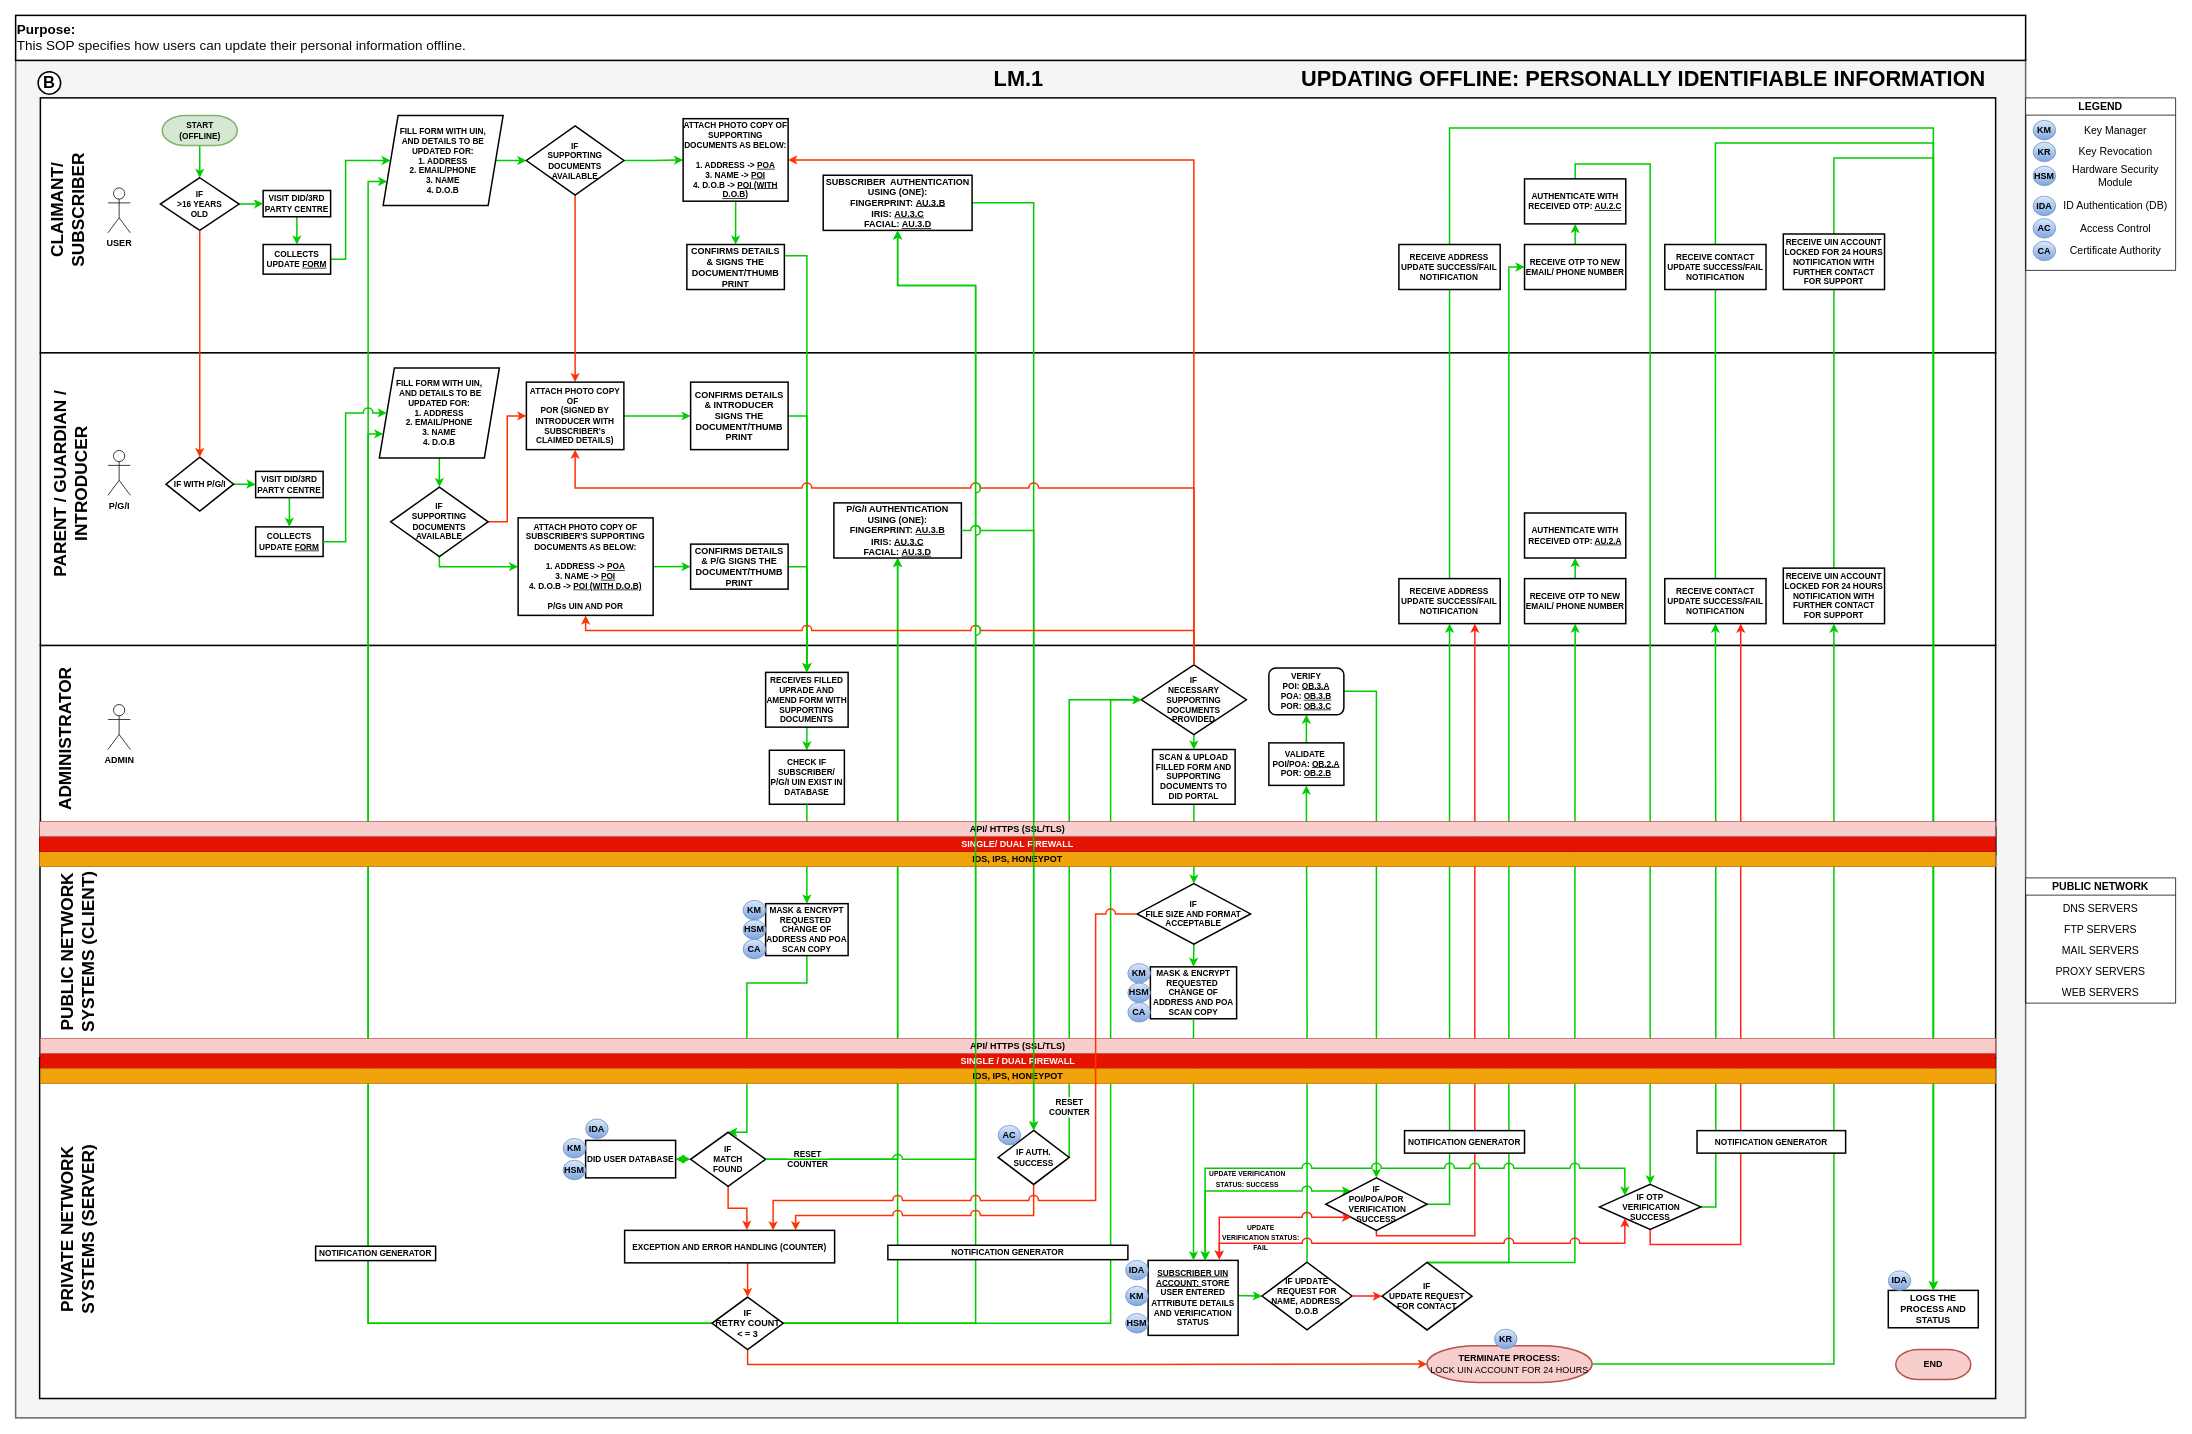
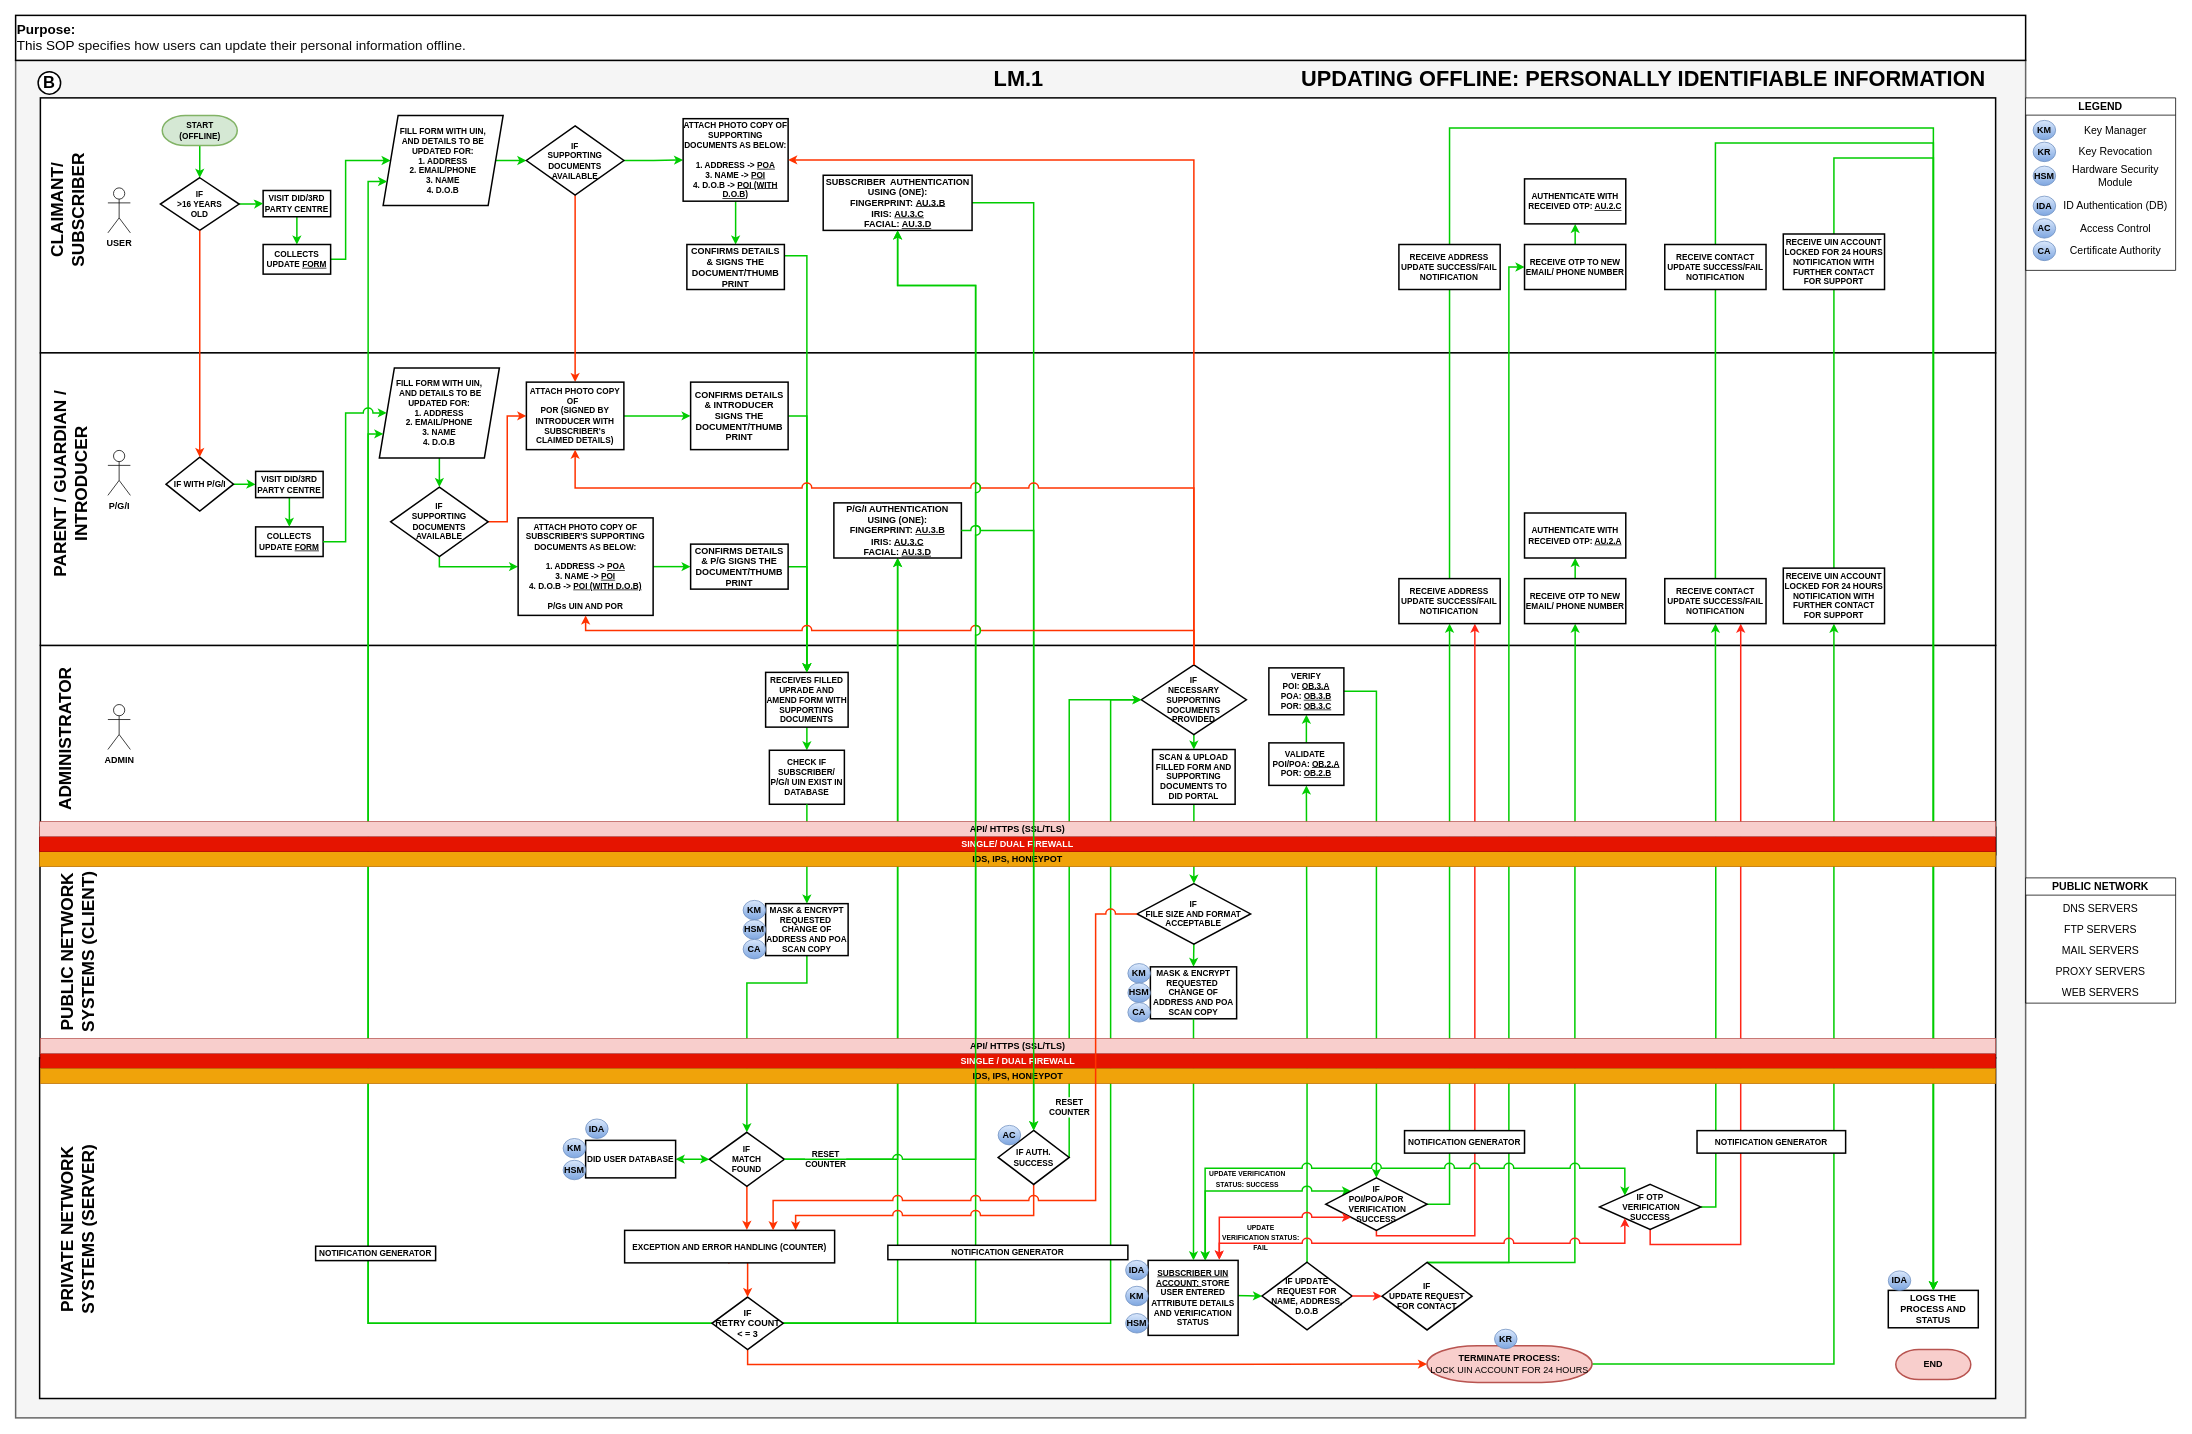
- <mxCell id="55" style="edgeStyle=orthogonalEdgeStyle;rounded=0;orthogonalLoop=1;jettySize=auto;html=1;exitX=0.5;exitY=0;exitDx=0;exitDy=0;entryX=0.5;entryY=0;entryDx=0;entryDy=0;strokeColor=#00CC00;strokeWidth=2;fontStyle=1;" parent="1" source="152" target="73" edge="1"><mxGeometry relative="1" as="geometry" /></mxCell>
- <mxCell id="149" value="VERIFY &lt;br&gt;POI: &lt;u&gt;OB.3.A&lt;/u&gt;&lt;br&gt;POA:&amp;nbsp;&lt;span style=&quot;border-color: var(--border-color);&quot;&gt;&lt;u&gt;OB.3.B&lt;/u&gt;&lt;br&gt;POR: &lt;u&gt;OB.3.C&lt;/u&gt;&lt;br&gt;&lt;/span&gt;" style="whiteSpace=wrap;html=1;fontStyle=1;strokeWidth=2;fontSize=11;rounded=1;" parent="1" vertex="1"><mxGeometry x="1691" y="890" width="100" height="62.5" as="geometry" /></mxCell>
+ <mxCell id="149" value="VERIFY &lt;br&gt;POI: &lt;u&gt;OB.3.A&lt;/u&gt;&lt;br&gt;POA:&amp;nbsp;&lt;span style=&quot;border-color: var(--border-color);&quot;&gt;&lt;u&gt;OB.3.B&lt;/u&gt;&lt;br&gt;POR: &lt;u&gt;OB.3.C&lt;/u&gt;&lt;br&gt;&lt;/span&gt;" style="rounded=0;whiteSpace=wrap;html=1;fontStyle=1;strokeWidth=2;fontSize=11;" parent="1" vertex="1"><mxGeometry x="1691" y="890" width="100" height="62.5" as="geometry" /></mxCell>
- <mxCell id="136" value="IF &lt;br&gt;MATCH &lt;br&gt;FOUND" style="rhombus;whiteSpace=wrap;html=1;fontSize=11;rounded=0;fontStyle=1;strokeWidth=2;" parent="1" vertex="1"><mxGeometry x="920" y="1509.19" width="100" height="72" as="geometry" /></mxCell>
+ <mxCell id="136" value="IF &lt;br&gt;MATCH &lt;br&gt;FOUND" style="rhombus;whiteSpace=wrap;html=1;fontSize=11;rounded=0;fontStyle=1;strokeWidth=2;" parent="1" vertex="1"><mxGeometry x="945" y="1509.19" width="100" height="72" as="geometry" /></mxCell>
